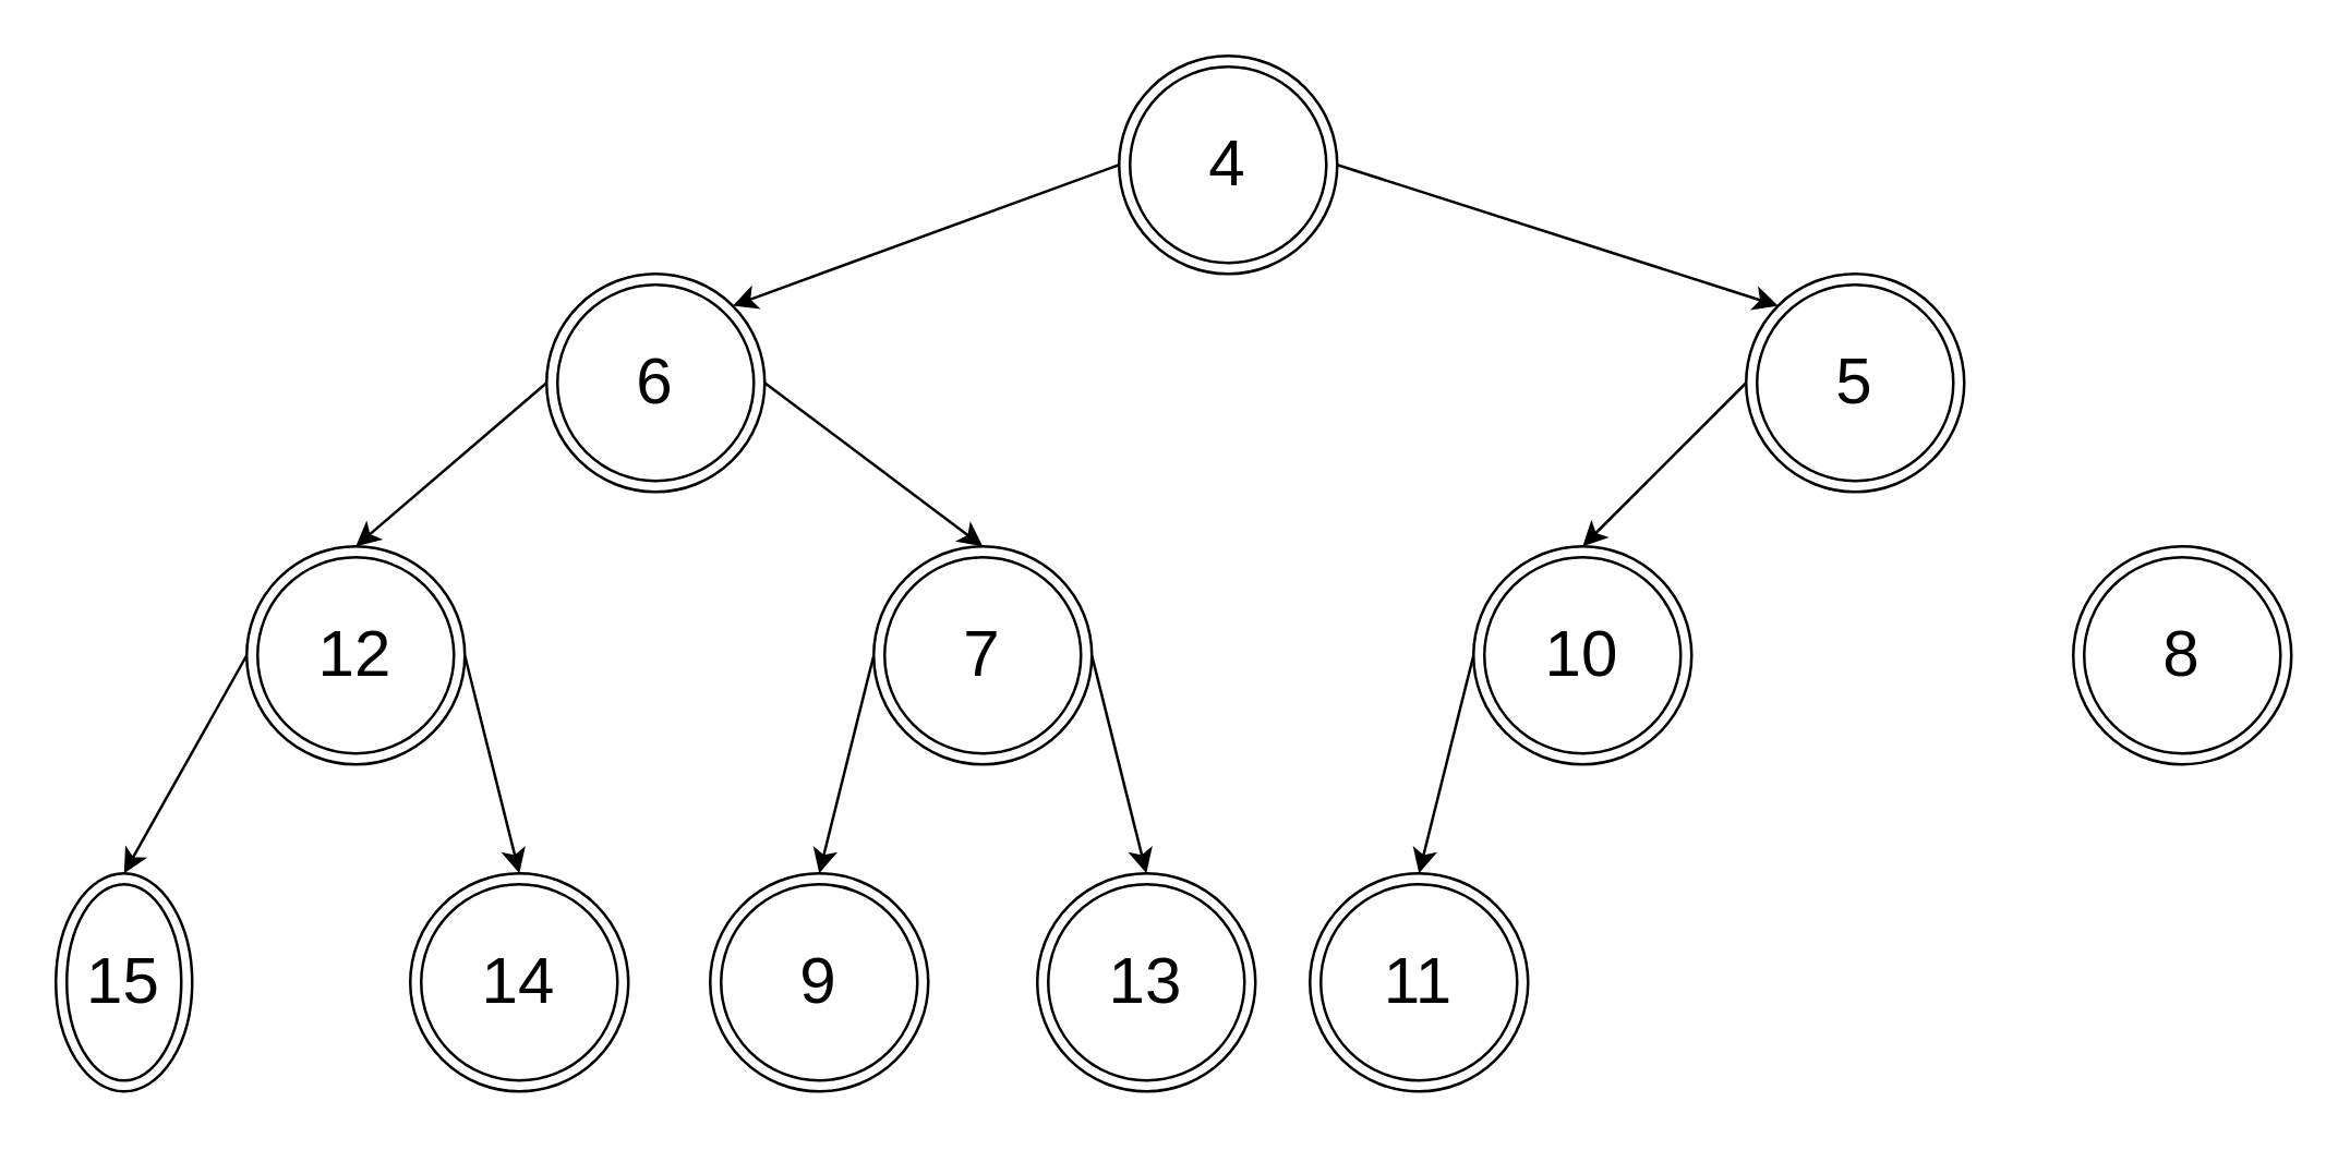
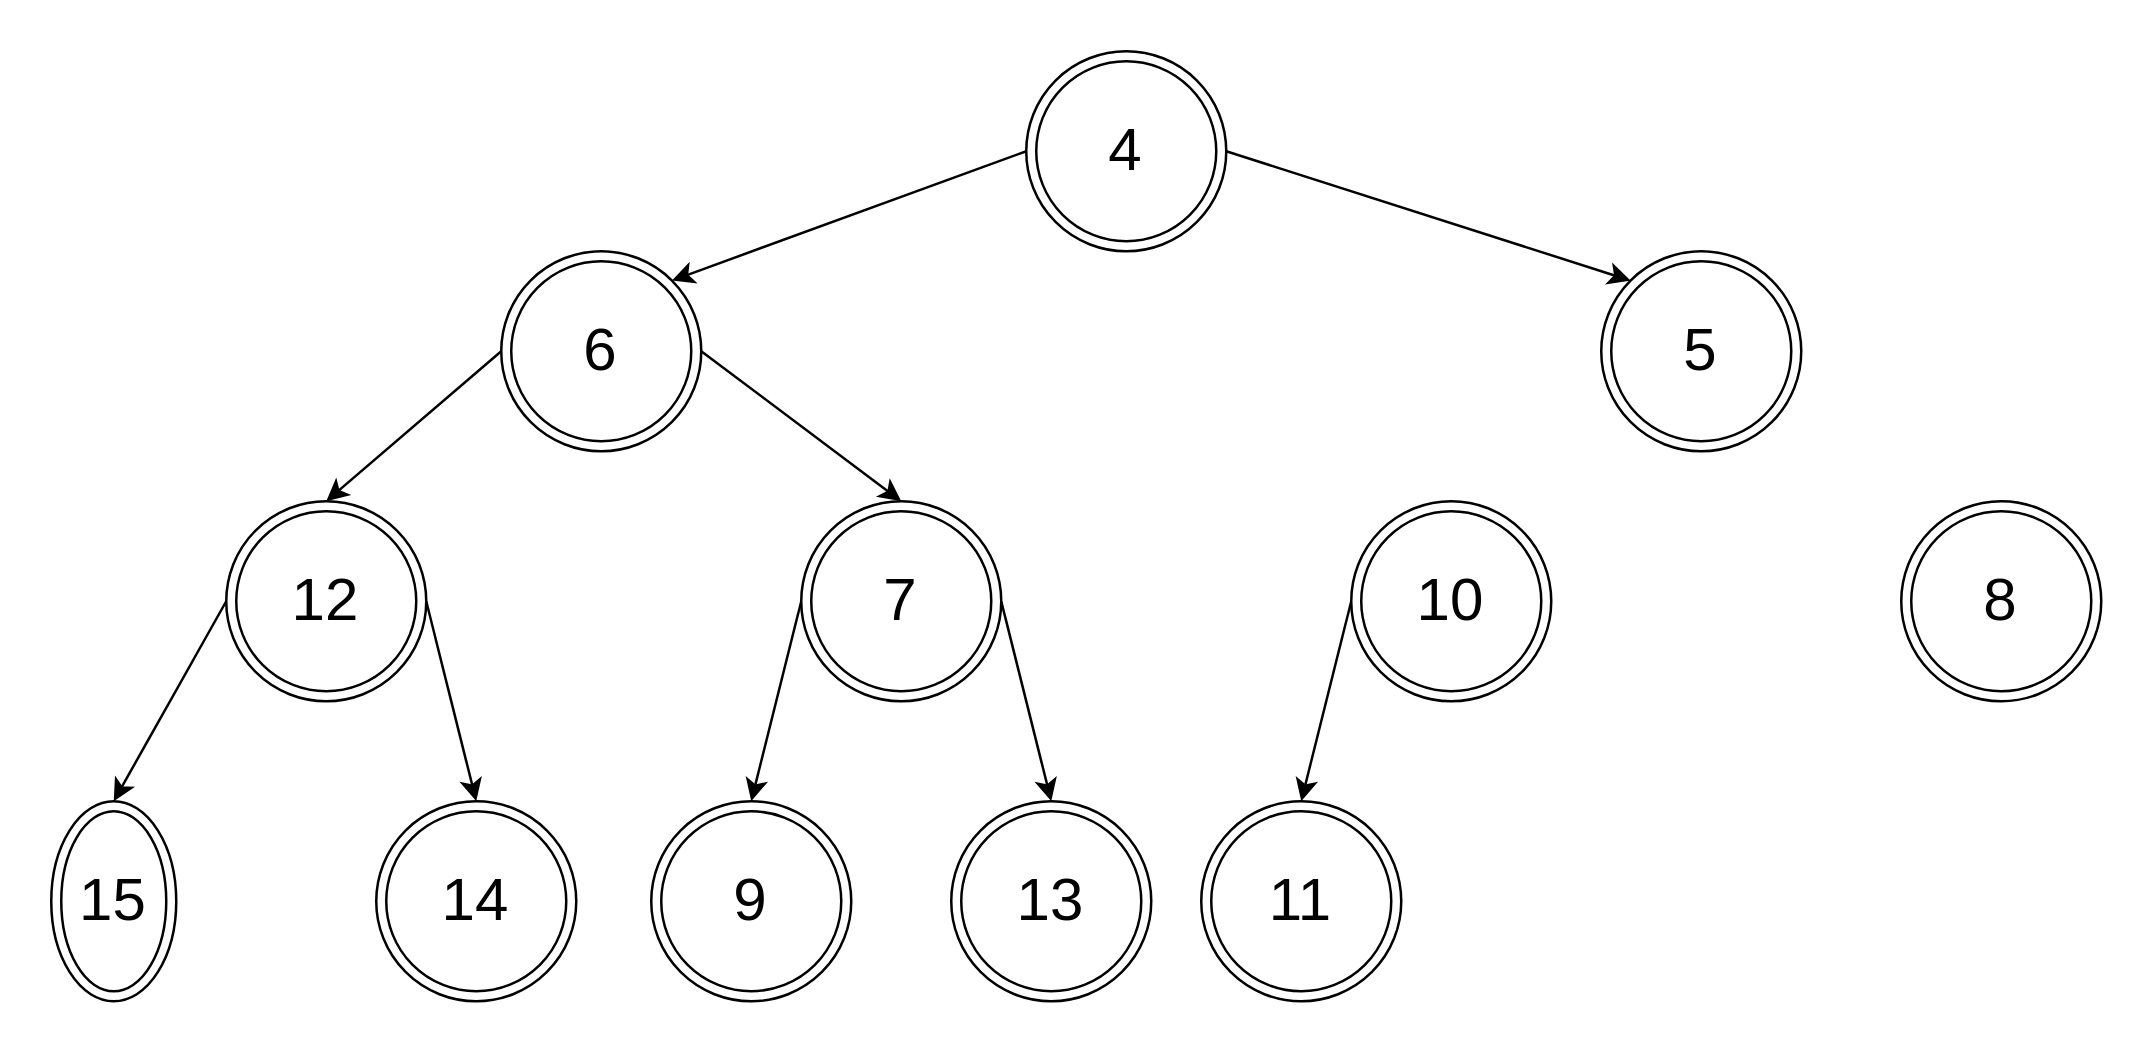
- <mxCell id="8" style="edgeStyle=none;html=1;exitX=0;exitY=0.5;exitDx=0;exitDy=0;entryX=0.5;entryY=0;entryDx=0;entryDy=0;" edge="1" parent="1" source="9" target="17"><mxGeometry relative="1" as="geometry" /></mxCell>
